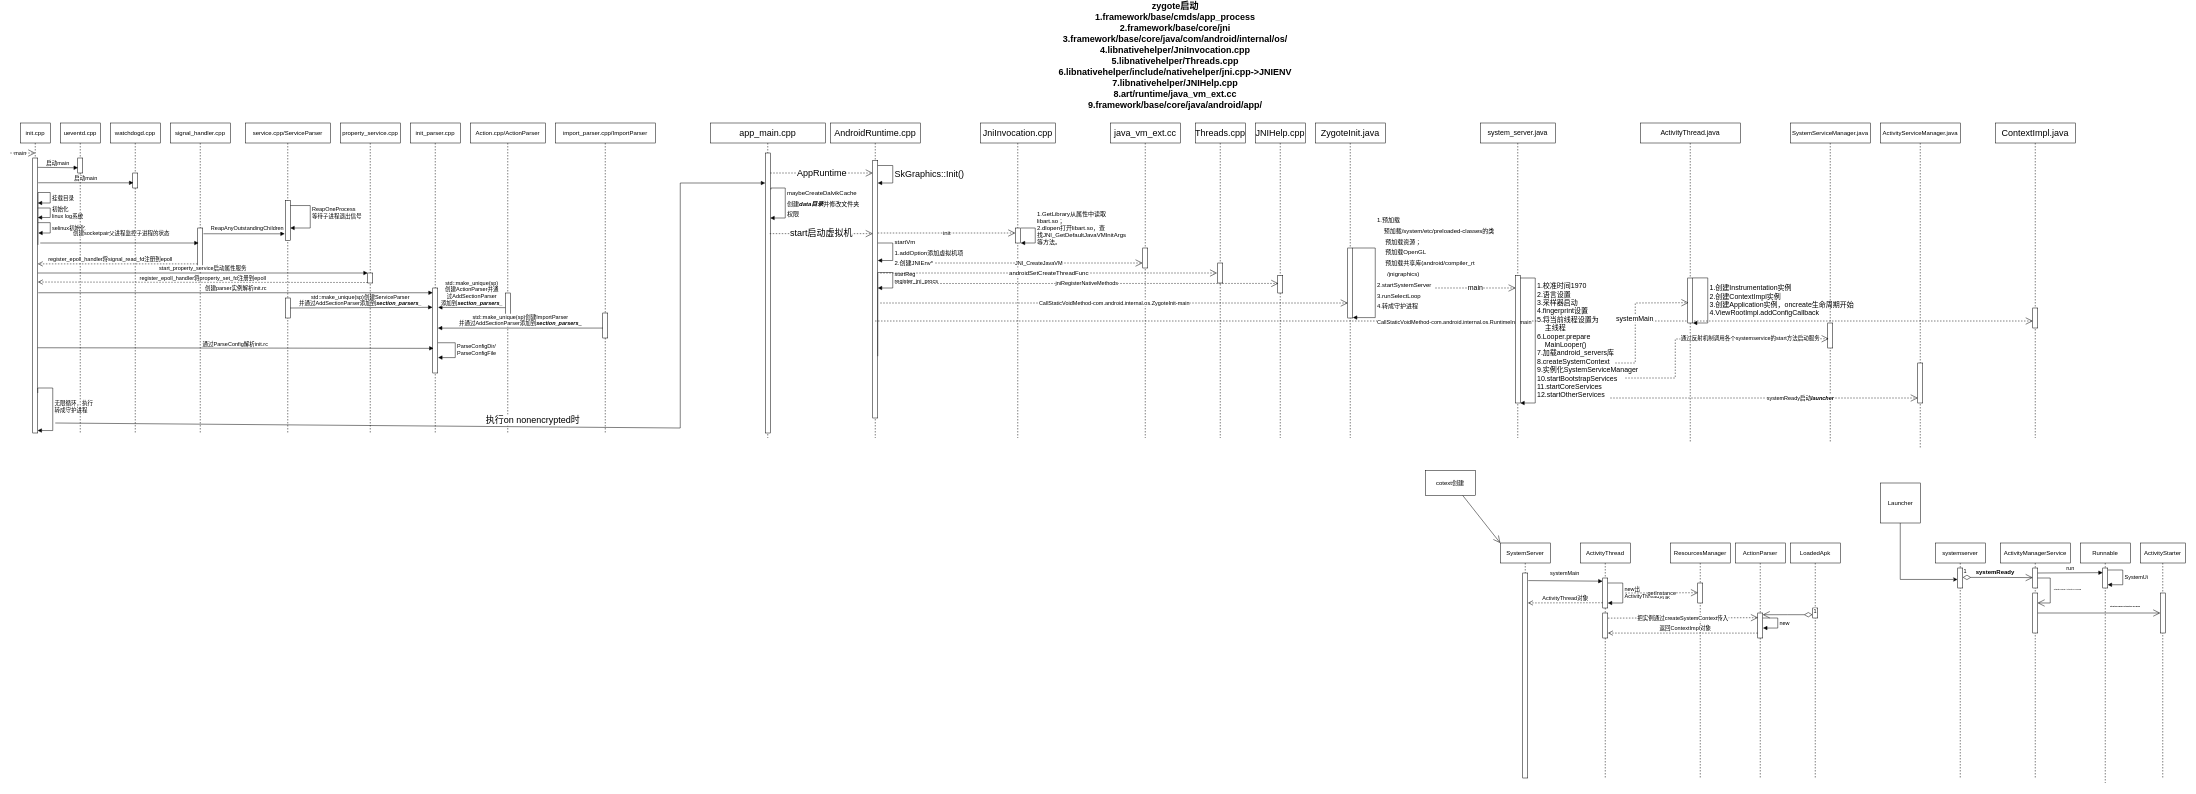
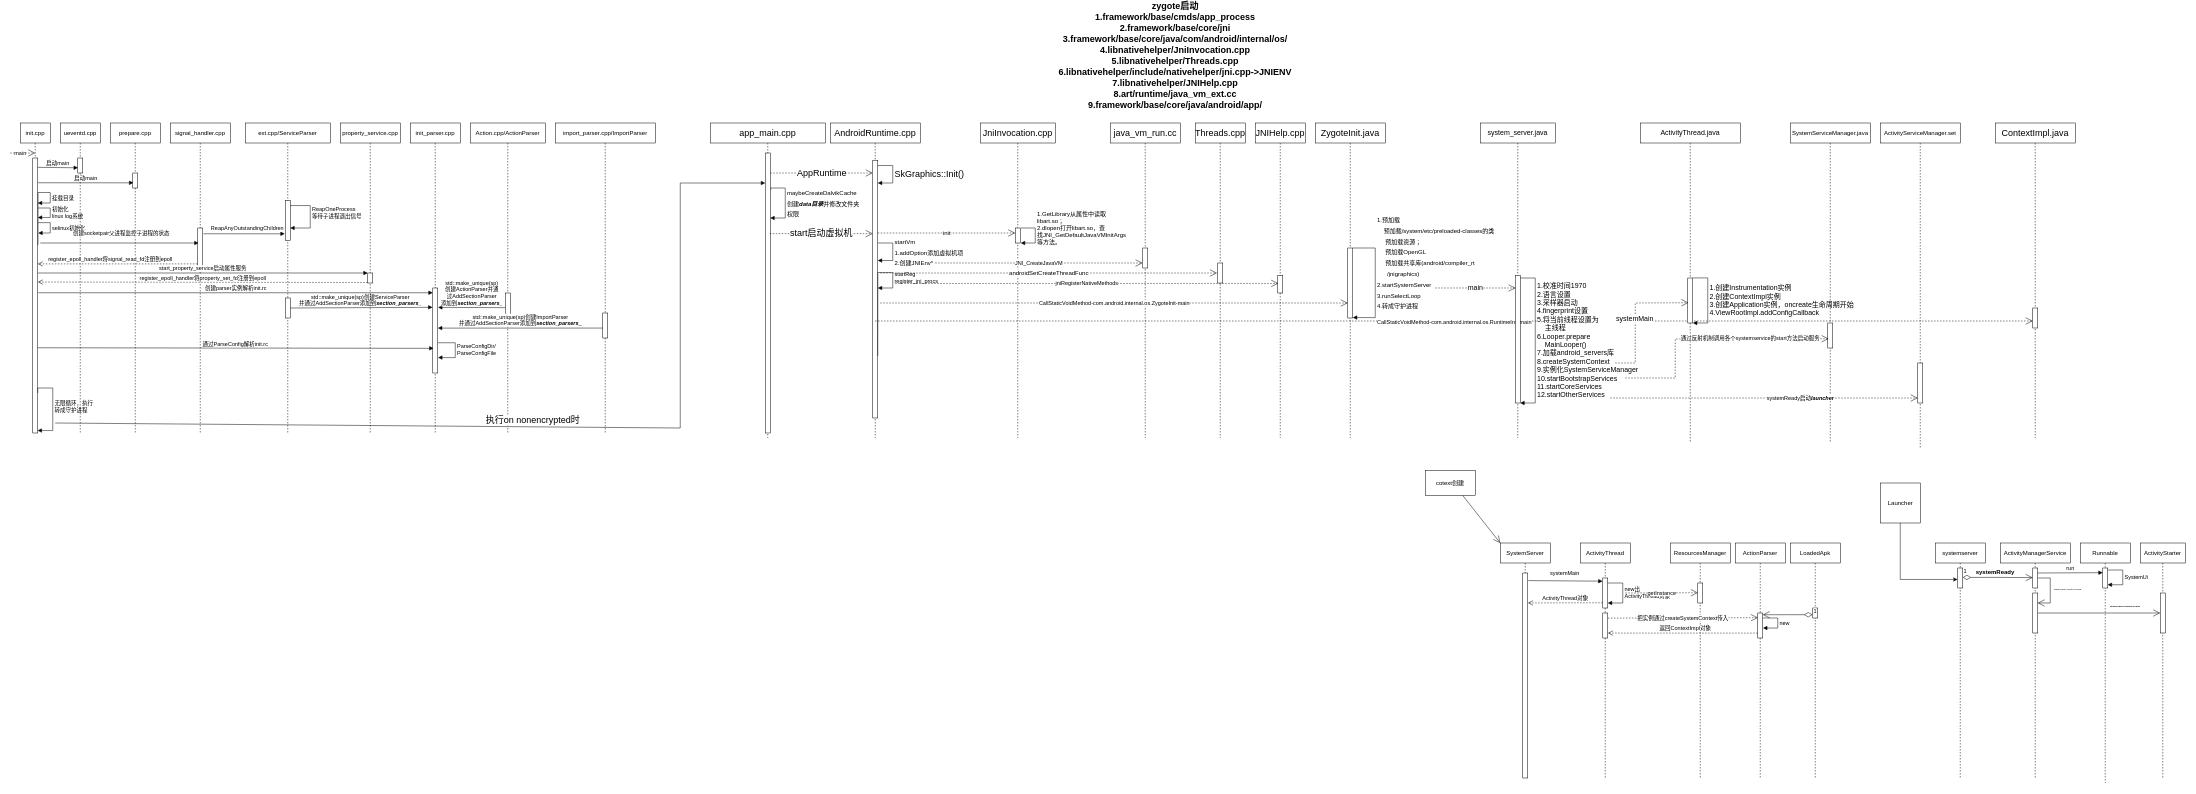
- <mxCell id="12" value="watchdogd.cpp" style="shape=umlLifeline;perimeter=lifelinePerimeter;whiteSpace=wrap;html=1;container=1;collapsible=0;recursiveResize=0;outlineConnect=0;" parent="1" vertex="1"><mxGeometry x="220" y="170" width="100" height="620" as="geometry" /></mxCell>
+ <mxCell id="12" value="prepare.cpp" style="shape=umlLifeline;perimeter=lifelinePerimeter;whiteSpace=wrap;html=1;container=1;collapsible=0;recursiveResize=0;outlineConnect=0;" parent="1" vertex="1"><mxGeometry x="220" y="170" width="100" height="620" as="geometry" /></mxCell>
- <mxCell id="18" value="service.cpp/ServiceParser" style="shape=umlLifeline;perimeter=lifelinePerimeter;whiteSpace=wrap;html=1;container=1;collapsible=0;recursiveResize=0;outlineConnect=0;" parent="1" vertex="1"><mxGeometry x="490" y="170" width="170" height="620" as="geometry" /></mxCell>
+ <mxCell id="18" value="ext.cpp/ServiceParser" style="shape=umlLifeline;perimeter=lifelinePerimeter;whiteSpace=wrap;html=1;container=1;collapsible=0;recursiveResize=0;outlineConnect=0;" parent="1" vertex="1"><mxGeometry x="490" y="170" width="170" height="620" as="geometry" /></mxCell>
- <mxCell id="66" value="&lt;font style=&quot;font-size: 18px;&quot;&gt;java_vm_ext.cc&lt;/font&gt;" style="shape=umlLifeline;perimeter=lifelinePerimeter;whiteSpace=wrap;html=1;container=1;collapsible=0;recursiveResize=0;outlineConnect=0;" parent="1" vertex="1"><mxGeometry x="2220" y="170" width="140" height="630" as="geometry" /></mxCell>
+ <mxCell id="66" value="&lt;font style=&quot;font-size: 18px;&quot;&gt;java_vm_run.cc&lt;/font&gt;" style="shape=umlLifeline;perimeter=lifelinePerimeter;whiteSpace=wrap;html=1;container=1;collapsible=0;recursiveResize=0;outlineConnect=0;" parent="1" vertex="1"><mxGeometry x="2220" y="170" width="140" height="630" as="geometry" /></mxCell>
- <mxCell id="84" value="ActivityServiceManager.java" style="shape=umlLifeline;perimeter=lifelinePerimeter;whiteSpace=wrap;html=1;container=1;collapsible=0;recursiveResize=0;outlineConnect=0;" parent="1" vertex="1"><mxGeometry x="3760" y="170" width="160" height="650" as="geometry" /></mxCell>
+ <mxCell id="84" value="ActivityServiceManager.set" style="shape=umlLifeline;perimeter=lifelinePerimeter;whiteSpace=wrap;html=1;container=1;collapsible=0;recursiveResize=0;outlineConnect=0;" parent="1" vertex="1"><mxGeometry x="3760" y="170" width="160" height="650" as="geometry" /></mxCell>
